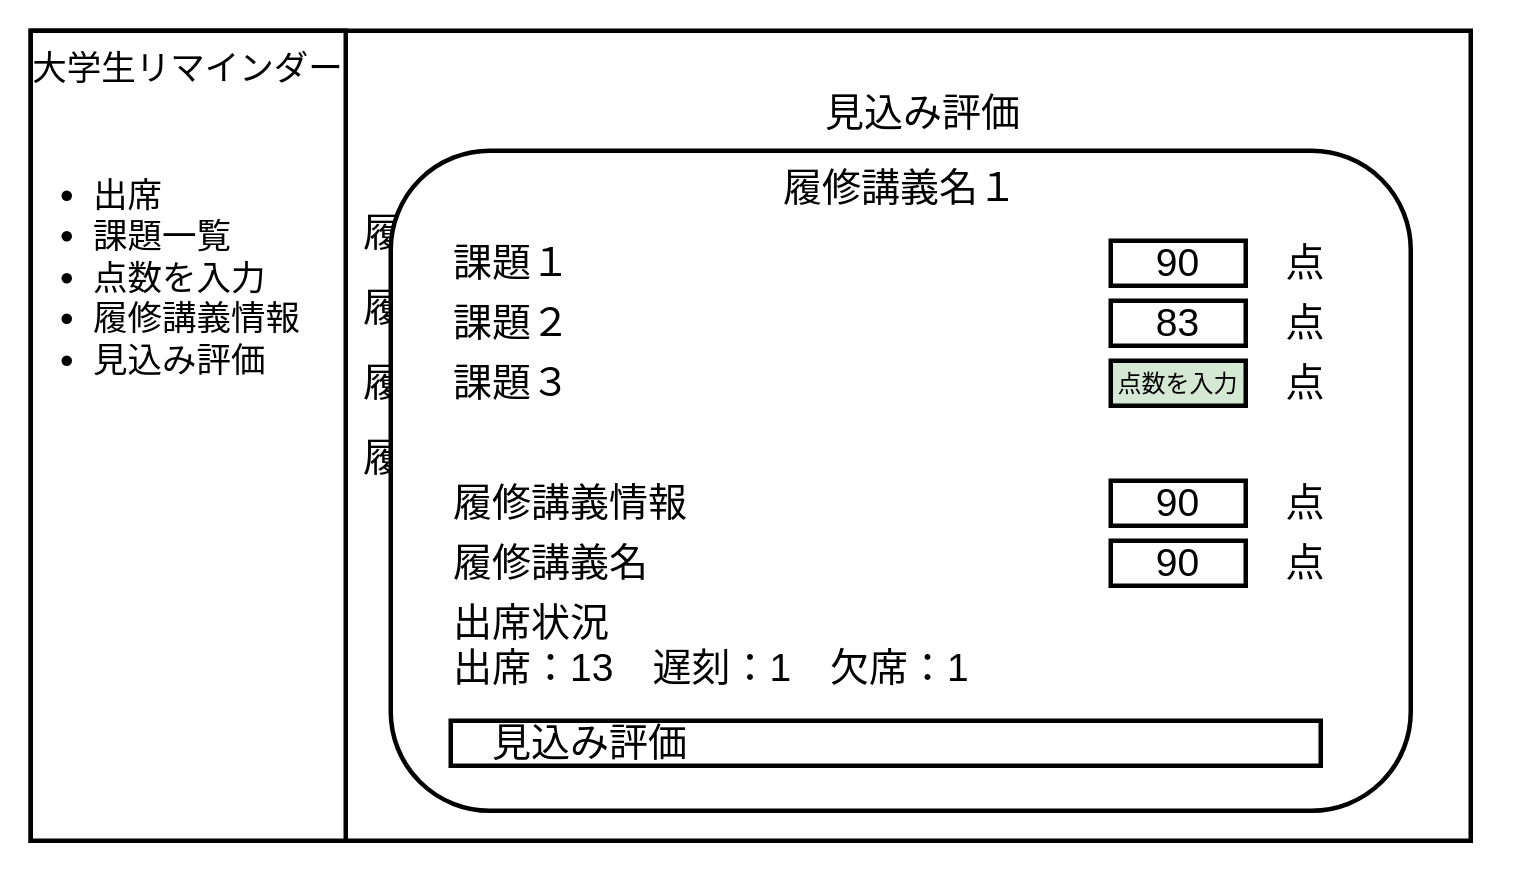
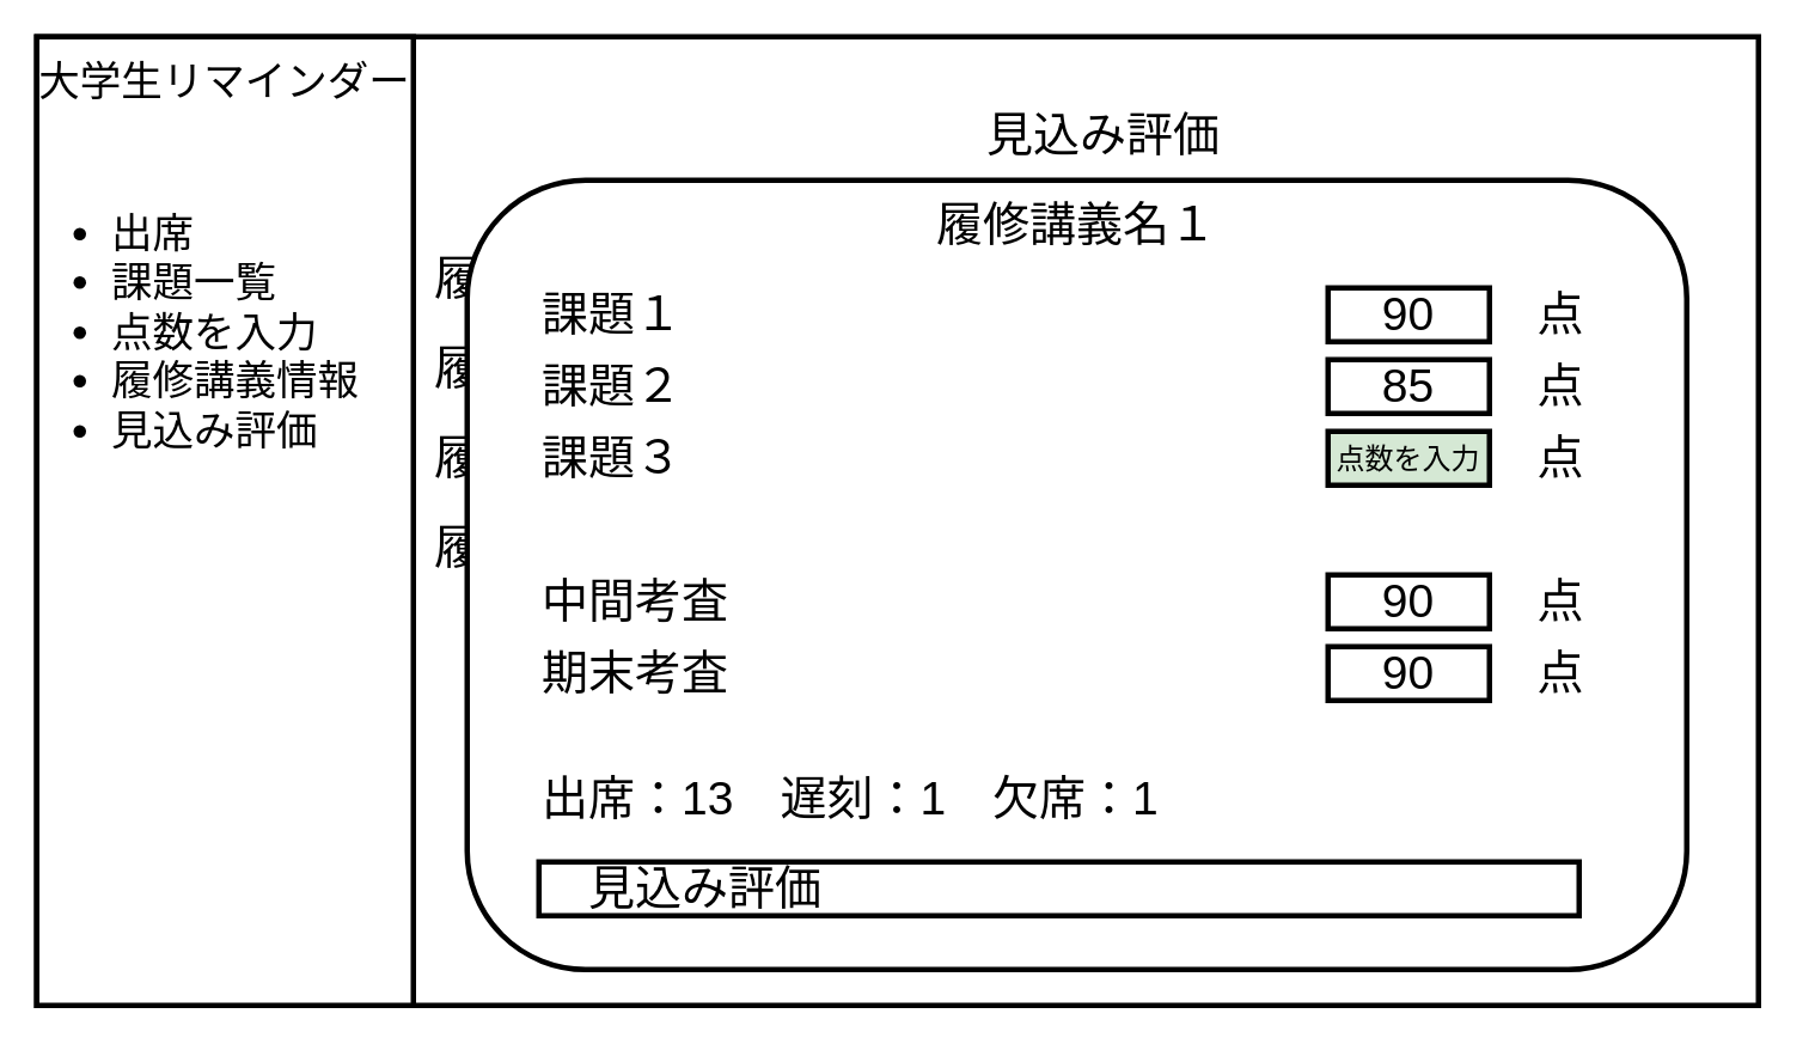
- <mxCell id="21" value="83" style="rounded=0;whiteSpace=wrap;html=1;fontSize=26;fontColor=#000000;strokeColor=#000000;strokeWidth=3;fillColor=#FFFFFF;" vertex="1" parent="1"><mxGeometry x="740" y="200" width="90" height="30" as="geometry" /></mxCell>
+ <mxCell id="21" value="85" style="rounded=0;whiteSpace=wrap;html=1;fontSize=26;fontColor=#000000;strokeColor=#000000;strokeWidth=3;fillColor=#FFFFFF;" vertex="1" parent="1"><mxGeometry x="740" y="200" width="90" height="30" as="geometry" /></mxCell>
- <mxCell id="26" value="履修講義情報　" style="text;html=1;strokeColor=none;fillColor=none;align=left;verticalAlign=middle;whiteSpace=wrap;rounded=0;fontColor=#000000;fontSize=26;" vertex="1" parent="1"><mxGeometry x="300" y="320" width="600" height="30" as="geometry" /></mxCell>
+ <mxCell id="26" value="中間考査　" style="text;html=1;strokeColor=none;fillColor=none;align=left;verticalAlign=middle;whiteSpace=wrap;rounded=0;fontColor=#000000;fontSize=26;" vertex="1" parent="1"><mxGeometry x="300" y="320" width="600" height="30" as="geometry" /></mxCell>
- <mxCell id="29" value="履修講義名" style="text;html=1;strokeColor=none;fillColor=none;align=left;verticalAlign=middle;whiteSpace=wrap;rounded=0;fontColor=#000000;fontSize=26;" vertex="1" parent="1"><mxGeometry x="300" y="360" width="600" height="30" as="geometry" /></mxCell>
+ <mxCell id="29" value="期末考査" style="text;html=1;strokeColor=none;fillColor=none;align=left;verticalAlign=middle;whiteSpace=wrap;rounded=0;fontColor=#000000;fontSize=26;" vertex="1" parent="1"><mxGeometry x="300" y="360" width="600" height="30" as="geometry" /></mxCell>
- <mxCell id="31" value="出席状況" style="text;html=1;strokeColor=none;fillColor=none;align=left;verticalAlign=middle;whiteSpace=wrap;rounded=0;fontColor=#000000;fontSize=26;" vertex="1" parent="1"><mxGeometry x="300" y="400" width="600" height="30" as="geometry" /></mxCell>
